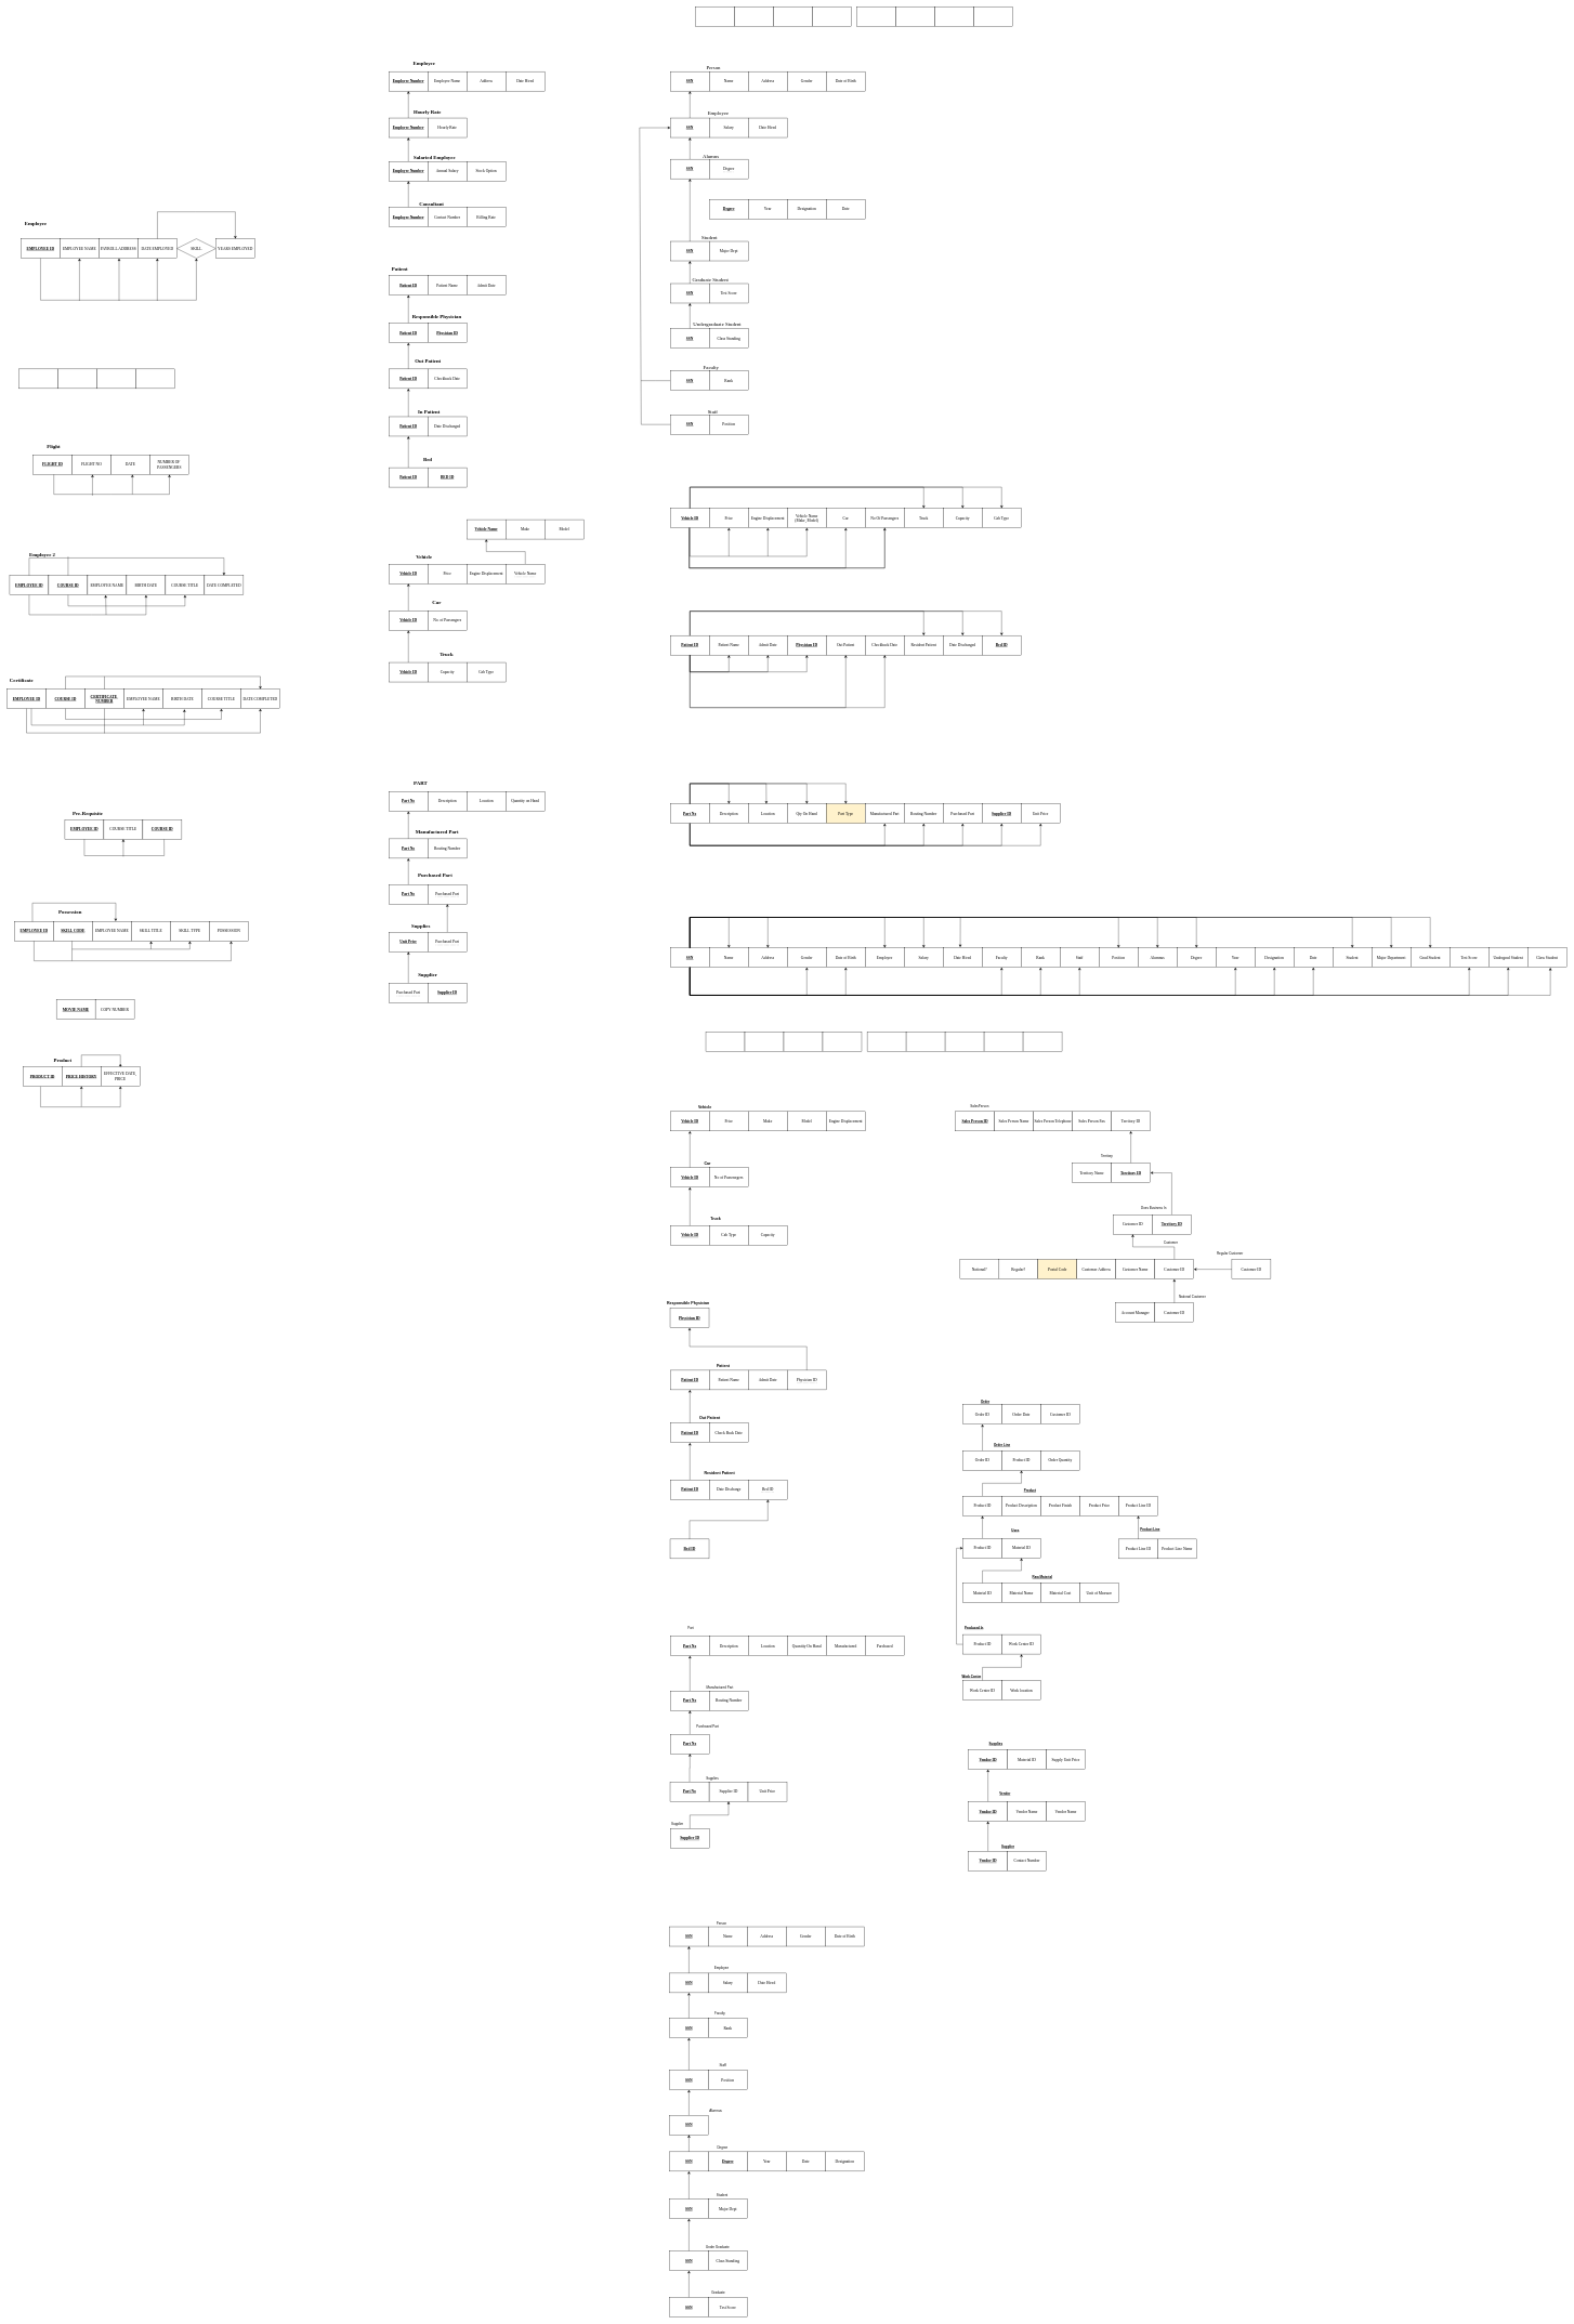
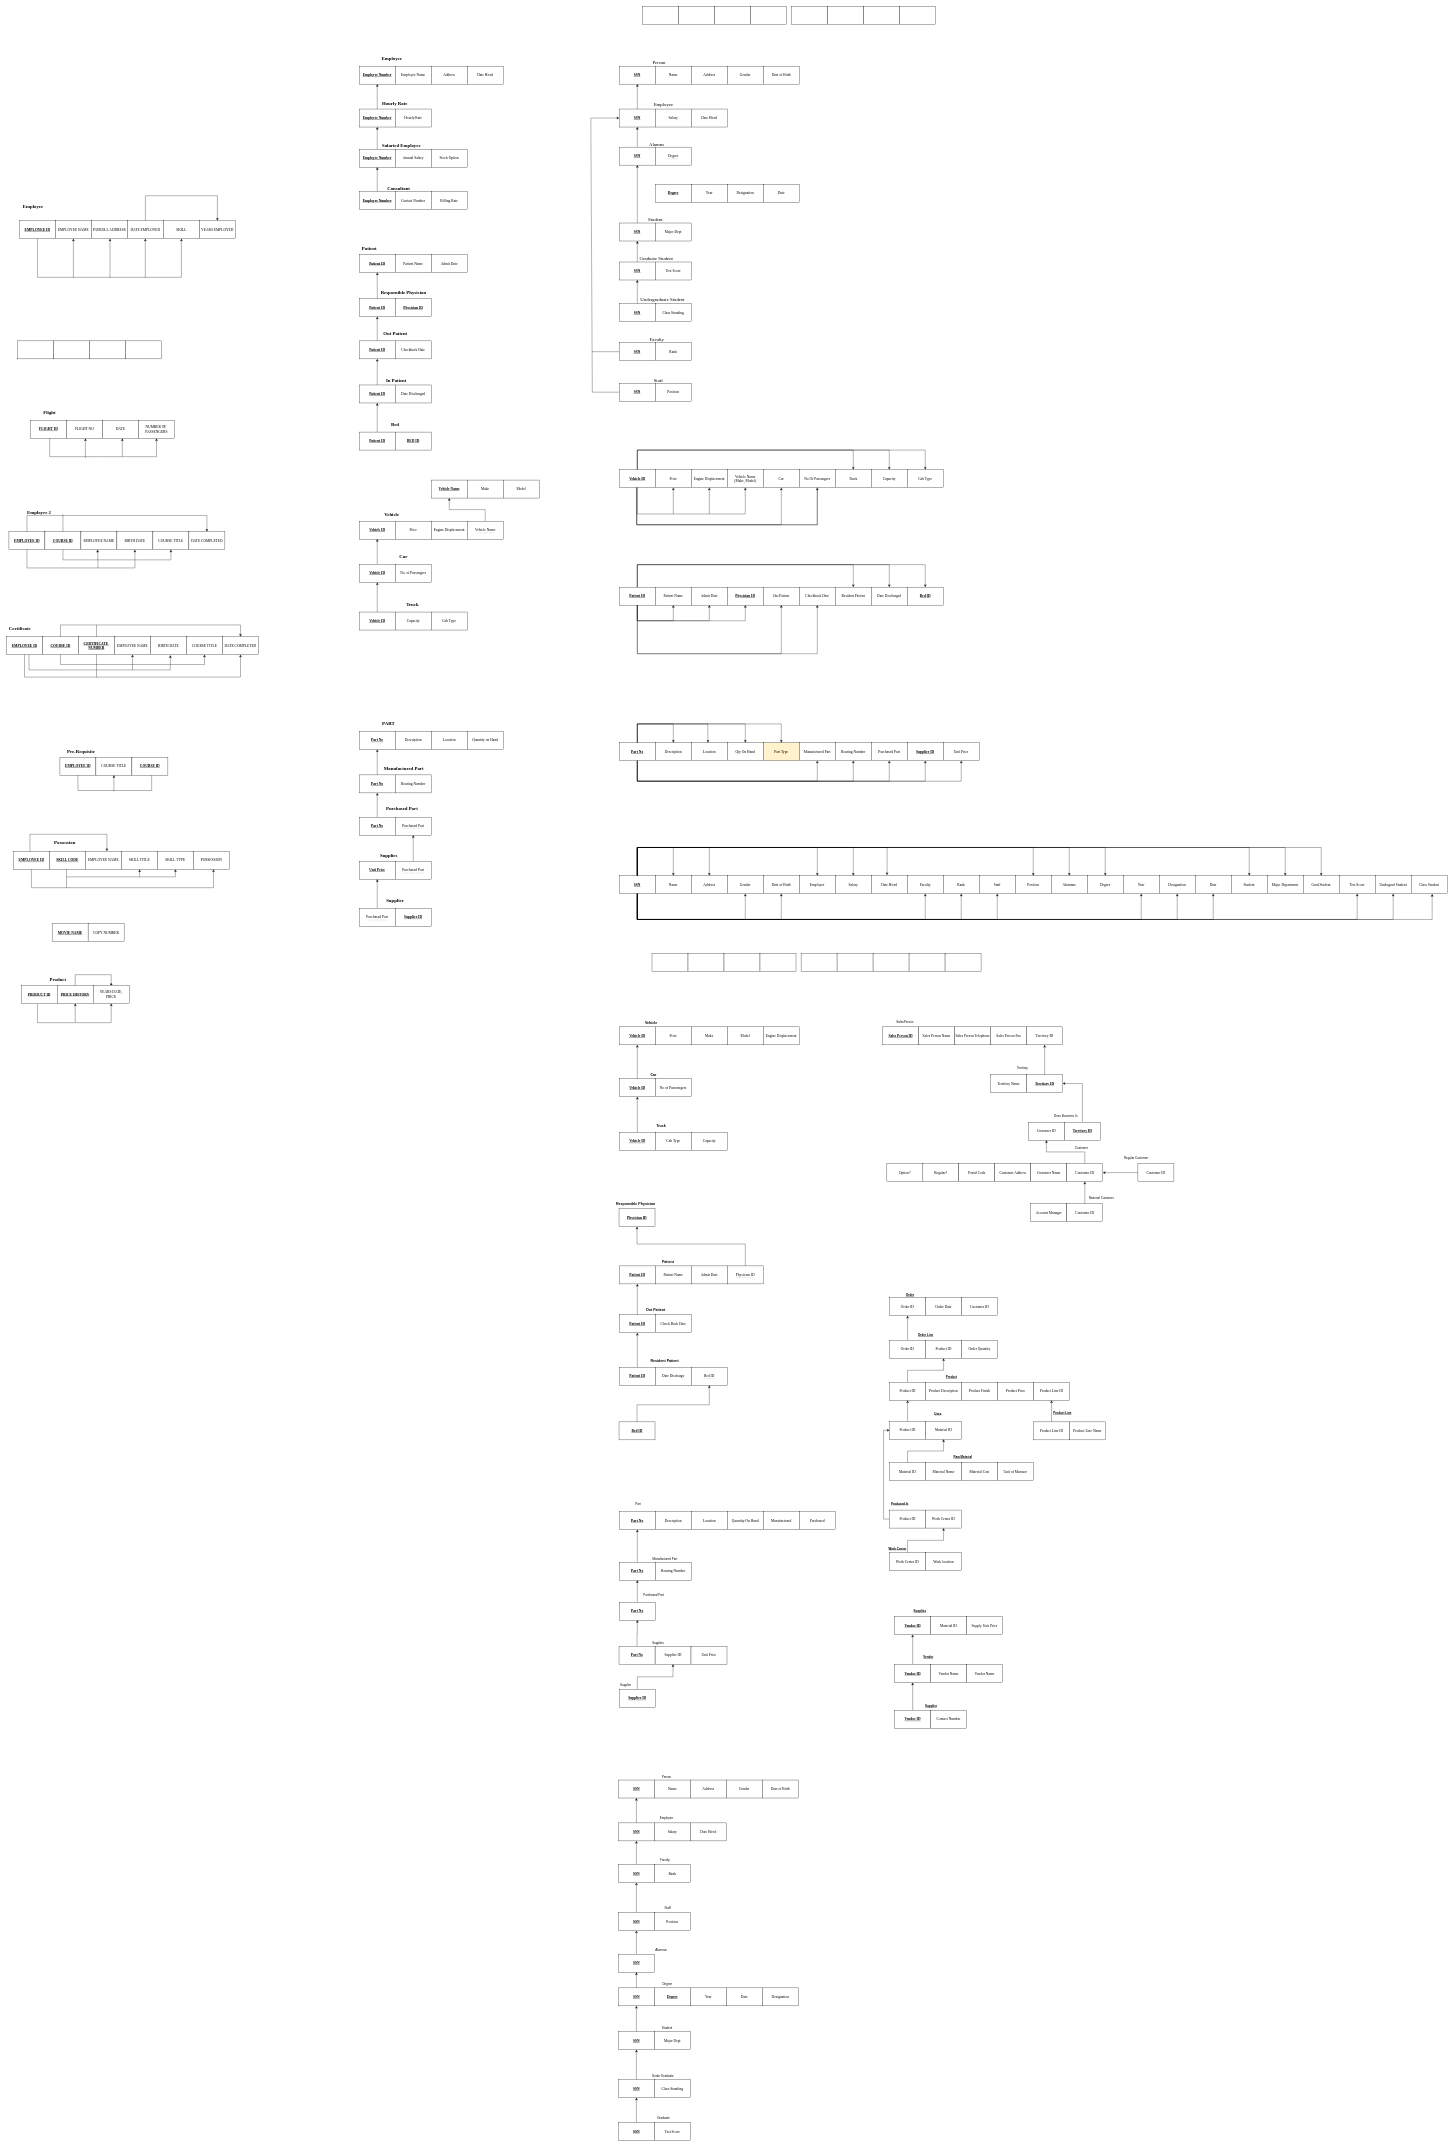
- <mxCell id="6" value="SKILL" style="rhombus;whiteSpace=wrap;html=1;fontFamily=Times New Roman;" parent="1" vertex="1"><mxGeometry x="543" y="735" width="120" height="60" as="geometry" /></mxCell>
+ <mxCell id="6" value="SKILL" style="rounded=0;whiteSpace=wrap;html=1;fontFamily=Times New Roman;" parent="1" vertex="1"><mxGeometry x="543" y="735" width="120" height="60" as="geometry" /></mxCell>
- <mxCell id="69" value="EFFECTIVE DATE,&lt;br&gt;PRICE" style="rounded=0;whiteSpace=wrap;html=1;fontFamily=Times New Roman;" parent="1" vertex="1"><mxGeometry x="309" y="3285" width="120" height="60" as="geometry" /></mxCell>
+ <mxCell id="69" value="YEARS DATE,&lt;br&gt;PRICE" style="rounded=0;whiteSpace=wrap;html=1;fontFamily=Times New Roman;" parent="1" vertex="1"><mxGeometry x="309" y="3285" width="120" height="60" as="geometry" /></mxCell>
- <mxCell id="445" value="National?" style="rounded=0;whiteSpace=wrap;html=1;fontFamily=Times New Roman;" parent="1" vertex="1"><mxGeometry x="2955" y="3879" width="120" height="60" as="geometry" /></mxCell>
+ <mxCell id="445" value="Option?" style="rounded=0;whiteSpace=wrap;html=1;fontFamily=Times New Roman;" parent="1" vertex="1"><mxGeometry x="2955" y="3879" width="120" height="60" as="geometry" /></mxCell>
- <mxCell id="438" value="Postal Code" style="rounded=0;whiteSpace=wrap;html=1;fontFamily=Times New Roman;fillColor=#fff2cc;" parent="1" vertex="1"><mxGeometry x="3195" y="3879" width="120" height="60" as="geometry" /></mxCell>
+ <mxCell id="438" value="Postal Code" style="rounded=0;whiteSpace=wrap;html=1;fontFamily=Times New Roman;" parent="1" vertex="1"><mxGeometry x="3195" y="3879" width="120" height="60" as="geometry" /></mxCell>
